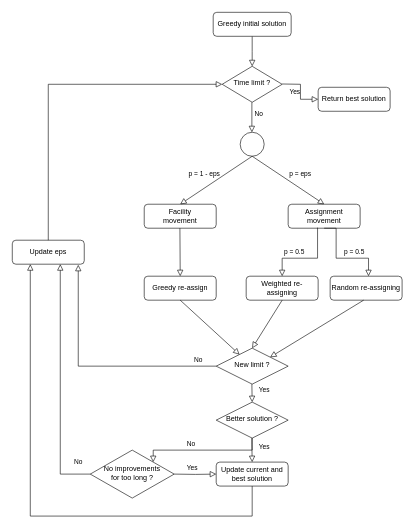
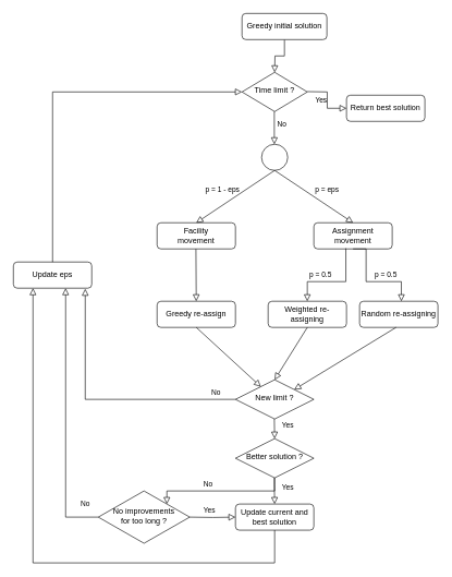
- <mxCell id="3" value="Greedy initial solution" style="rounded=1;whiteSpace=wrap;html=1;fontSize=12;glass=0;strokeWidth=1;shadow=0;" parent="1" vertex="1"><mxGeometry x="355" y="20" width="130" height="40" as="geometry" /></mxCell>
+ <mxCell id="3" value="Greedy initial solution" style="rounded=1;whiteSpace=wrap;html=1;fontSize=12;glass=0;strokeWidth=1;shadow=0;" parent="1" vertex="1"><mxGeometry x="370" y="20" width="130" height="40" as="geometry" /></mxCell>
